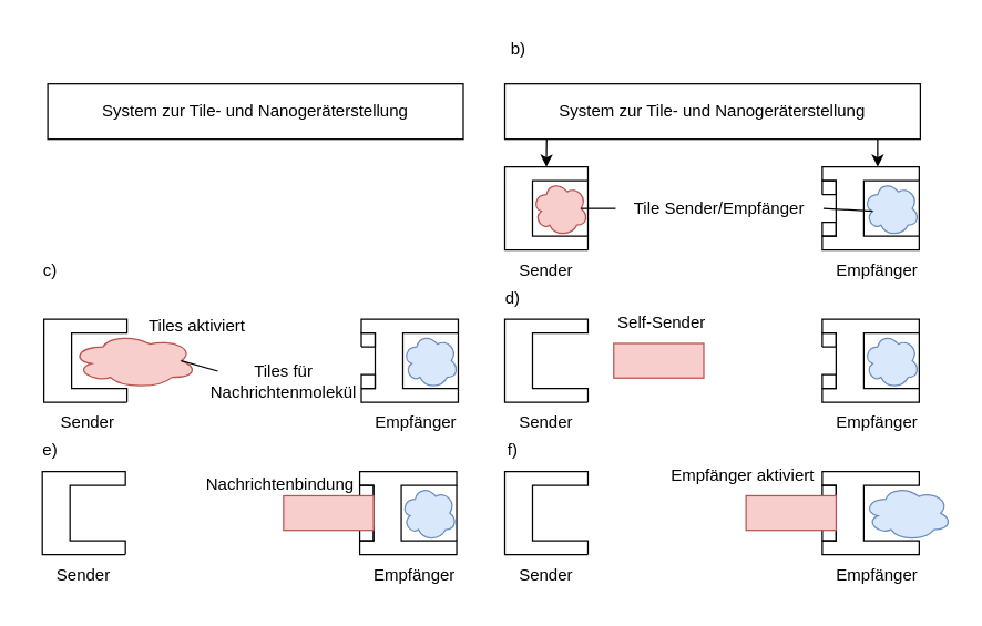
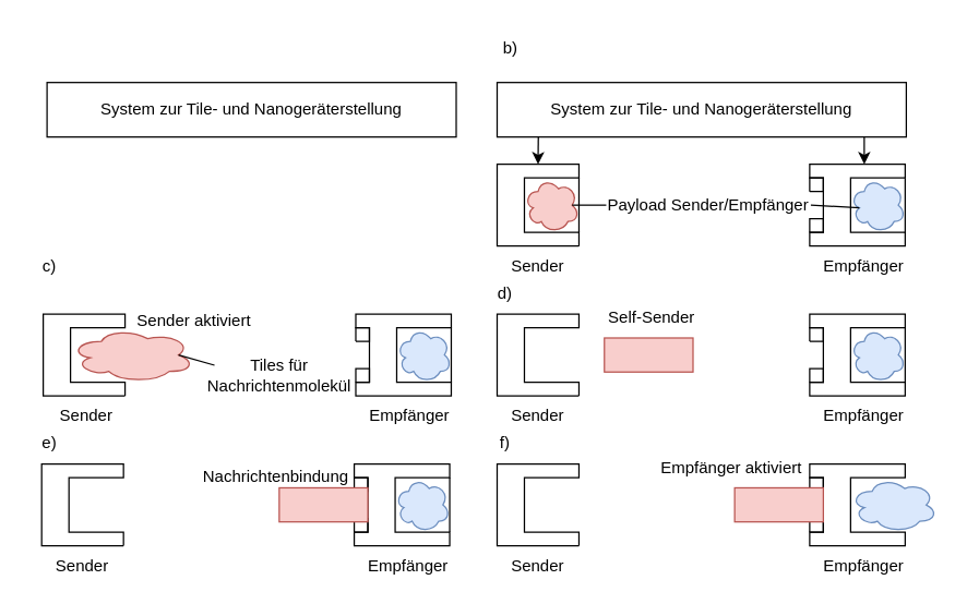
- <mxCell id="19" value="Tile Sender/Empfänger" style="text;html=1;strokeColor=none;fillColor=none;align=center;verticalAlign=middle;whiteSpace=wrap;rounded=0;" vertex="1" parent="1"><mxGeometry x="444" y="135" width="150" height="30" as="geometry" /></mxCell>
+ <mxCell id="19" value="Payload Sender/Empfänger" style="text;html=1;strokeColor=none;fillColor=none;align=center;verticalAlign=middle;whiteSpace=wrap;rounded=0;" vertex="1" parent="1"><mxGeometry x="444" y="135" width="150" height="30" as="geometry" /></mxCell>
- <mxCell id="30" value="Tiles aktiviert" style="text;html=1;strokeColor=none;fillColor=none;align=center;verticalAlign=middle;whiteSpace=wrap;rounded=0;" vertex="1" parent="1"><mxGeometry x="91.77" y="220" width="100" height="30" as="geometry" /></mxCell>
+ <mxCell id="30" value="Sender aktiviert" style="text;html=1;strokeColor=none;fillColor=none;align=center;verticalAlign=middle;whiteSpace=wrap;rounded=0;" vertex="1" parent="1"><mxGeometry x="91.77" y="220" width="100" height="30" as="geometry" /></mxCell>
